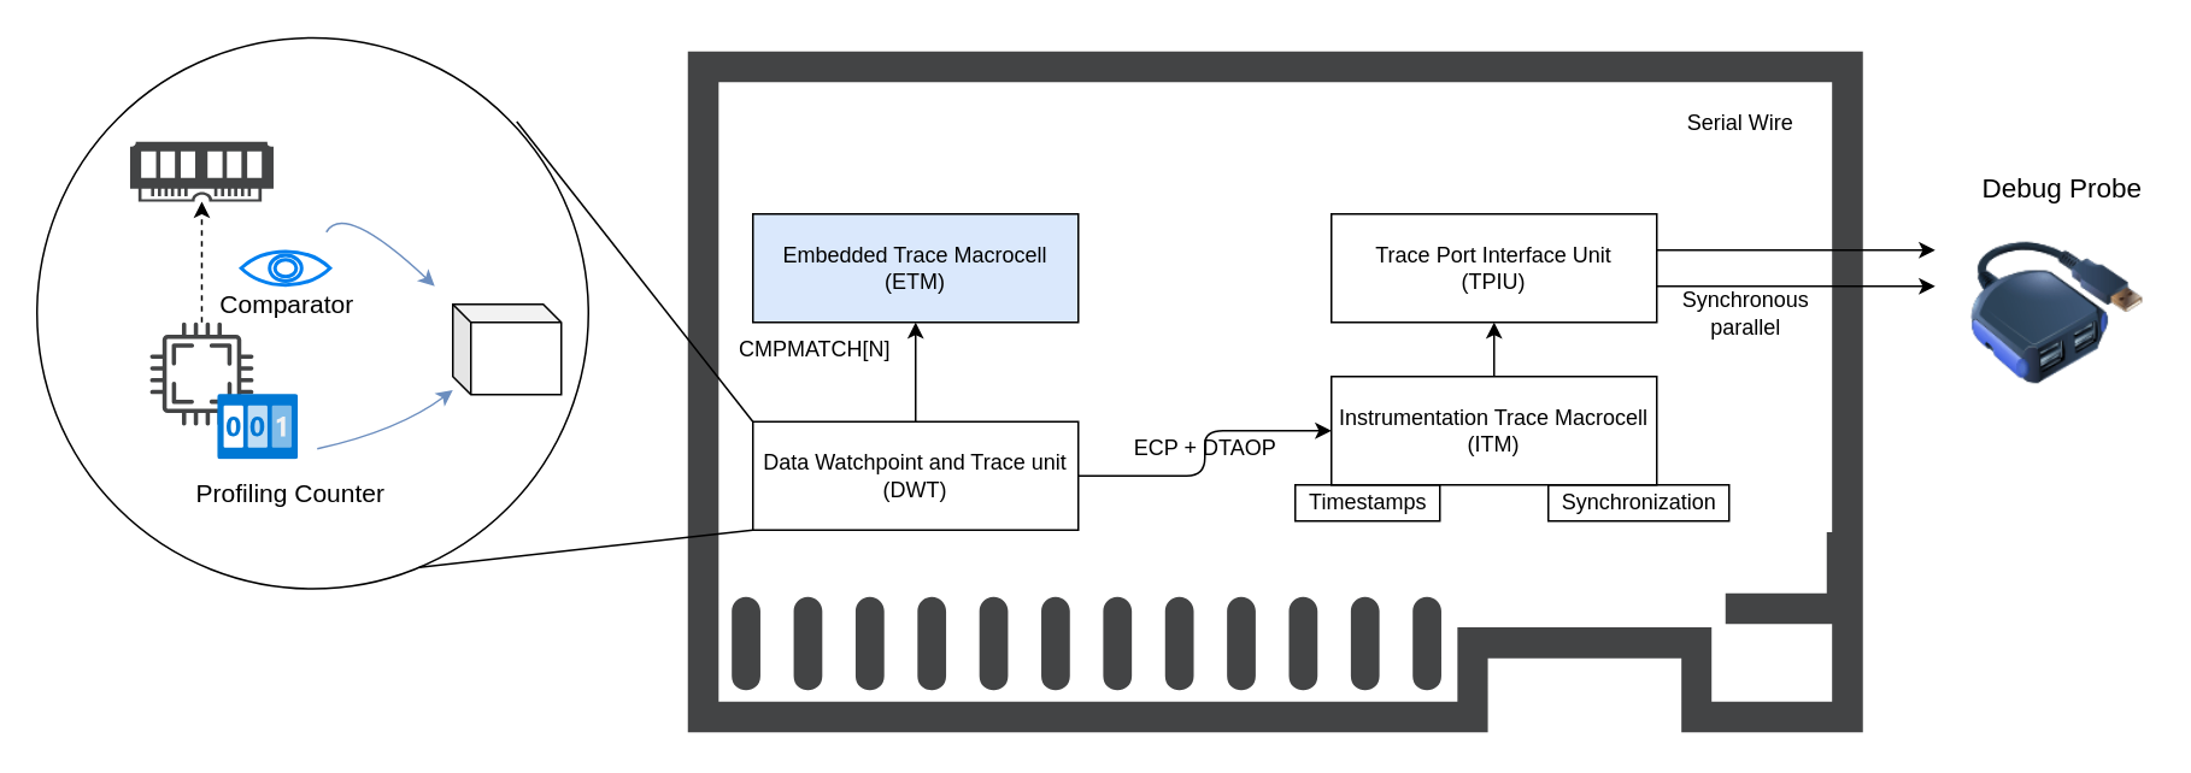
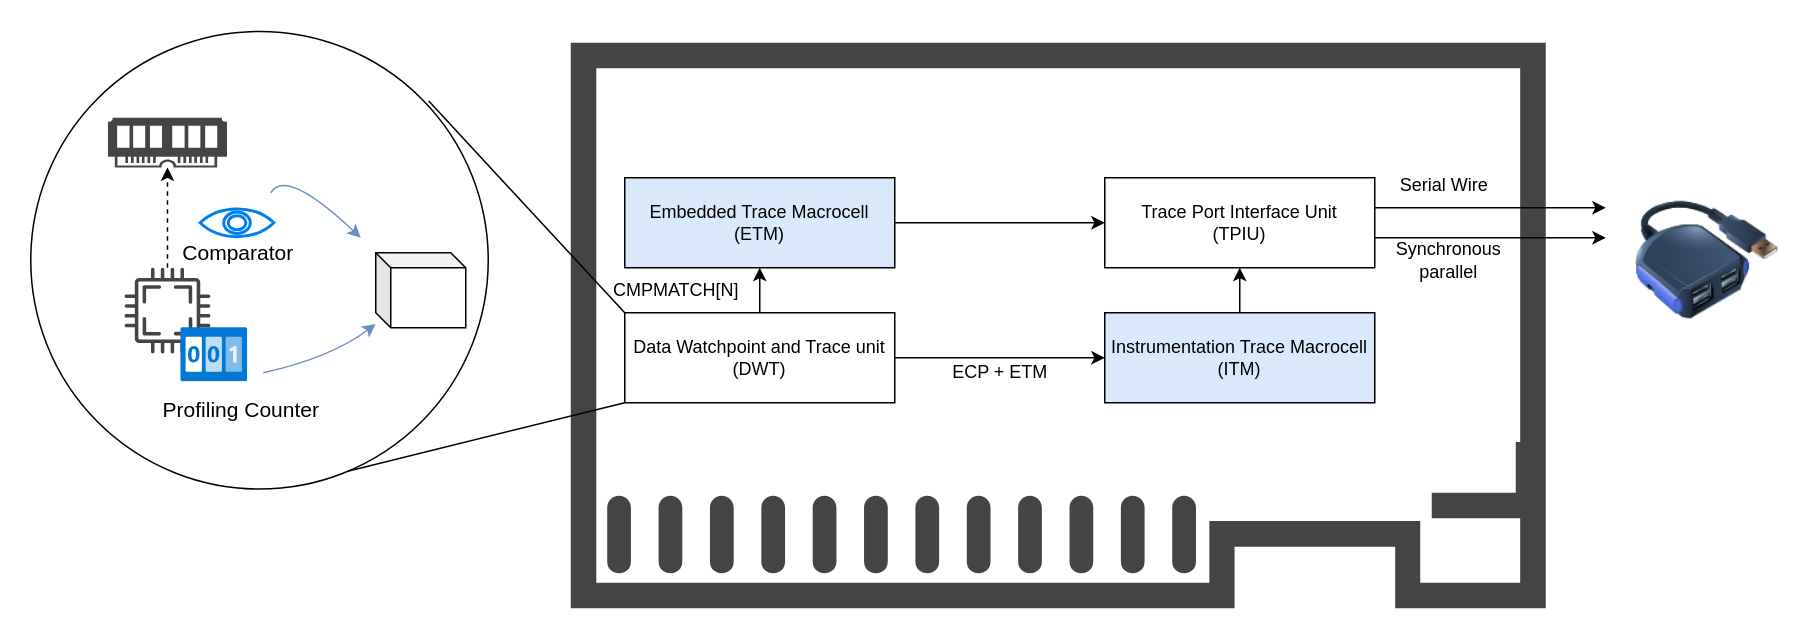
- <mxCell id="23" value="Serial Wire" style="text;html=1;align=center;verticalAlign=middle;resizable=0;points=[];autosize=1;strokeColor=none;fillColor=none;" parent="1" vertex="1"><mxGeometry x="927" y="58" width="70" height="20" as="geometry" /></mxCell>
+ <mxCell id="23" value="Serial Wire" style="text;html=1;align=center;verticalAlign=middle;resizable=0;points=[];autosize=1;strokeColor=none;fillColor=none;" parent="1" vertex="1"><mxGeometry x="927" y="113" width="70" height="20" as="geometry" /></mxCell>
- <mxCell id="22" value="Debug Probe" style="text;html=1;align=center;verticalAlign=middle;resizable=0;points=[];autosize=1;strokeColor=none;fillColor=none;fontSize=15;" parent="1" vertex="1"><mxGeometry x="1090" y="93" width="100" height="20" as="geometry" /></mxCell>
+ <mxCell id="7" style="edgeStyle=orthogonalEdgeStyle;html=1;" parent="1" source="8" target="16" edge="1"><mxGeometry relative="1" as="geometry" /></mxCell>
- <mxCell id="13" value="Instrumentation Trace Macrocell&lt;br&gt;(ITM)" style="rounded=0;whiteSpace=wrap;html=1;" parent="1" vertex="1"><mxGeometry x="736" y="208" width="180" height="60" as="geometry" /></mxCell>
+ <mxCell id="13" value="Instrumentation Trace Macrocell&lt;br&gt;(ITM)" style="rounded=0;whiteSpace=wrap;html=1;fillColor=#dae8fc;" parent="1" vertex="1"><mxGeometry x="736" y="208" width="180" height="60" as="geometry" /></mxCell>
- <mxCell id="17" value="ECP + DTAOP" style="text;html=1;align=center;verticalAlign=middle;resizable=0;points=[];autosize=1;strokeColor=none;fillColor=none;" parent="1" vertex="1"><mxGeometry x="621" y="238" width="90" height="20" as="geometry" /></mxCell>
+ <mxCell id="17" value="ECP + ETM" style="text;html=1;align=center;verticalAlign=middle;resizable=0;points=[];autosize=1;strokeColor=none;fillColor=none;" parent="1" vertex="1"><mxGeometry x="621" y="238" width="90" height="20" as="geometry" /></mxCell>
- <mxCell id="11" value="Data Watchpoint and Trace unit&lt;br&gt;(DWT)" style="rounded=0;whiteSpace=wrap;html=1;" parent="1" vertex="1"><mxGeometry x="416" y="233" width="180" height="60" as="geometry" /></mxCell>
+ <mxCell id="11" value="Data Watchpoint and Trace unit&lt;br&gt;(DWT)" style="rounded=0;whiteSpace=wrap;html=1;" parent="1" vertex="1"><mxGeometry x="416" y="208" width="180" height="60" as="geometry" /></mxCell>
- <mxCell id="19" value="Timestamps" style="text;html=1;align=center;verticalAlign=middle;resizable=0;points=[];autosize=1;fillColor=none;strokeColor=default;" parent="1" vertex="1"><mxGeometry x="716" y="268" width="80" height="20" as="geometry" /></mxCell>
- <mxCell id="18" value="Synchronization" style="text;html=1;align=center;verticalAlign=middle;resizable=0;points=[];autosize=1;fillColor=none;strokeColor=default;" parent="1" vertex="1"><mxGeometry x="856" y="268" width="100" height="20" as="geometry" /></mxCell>
